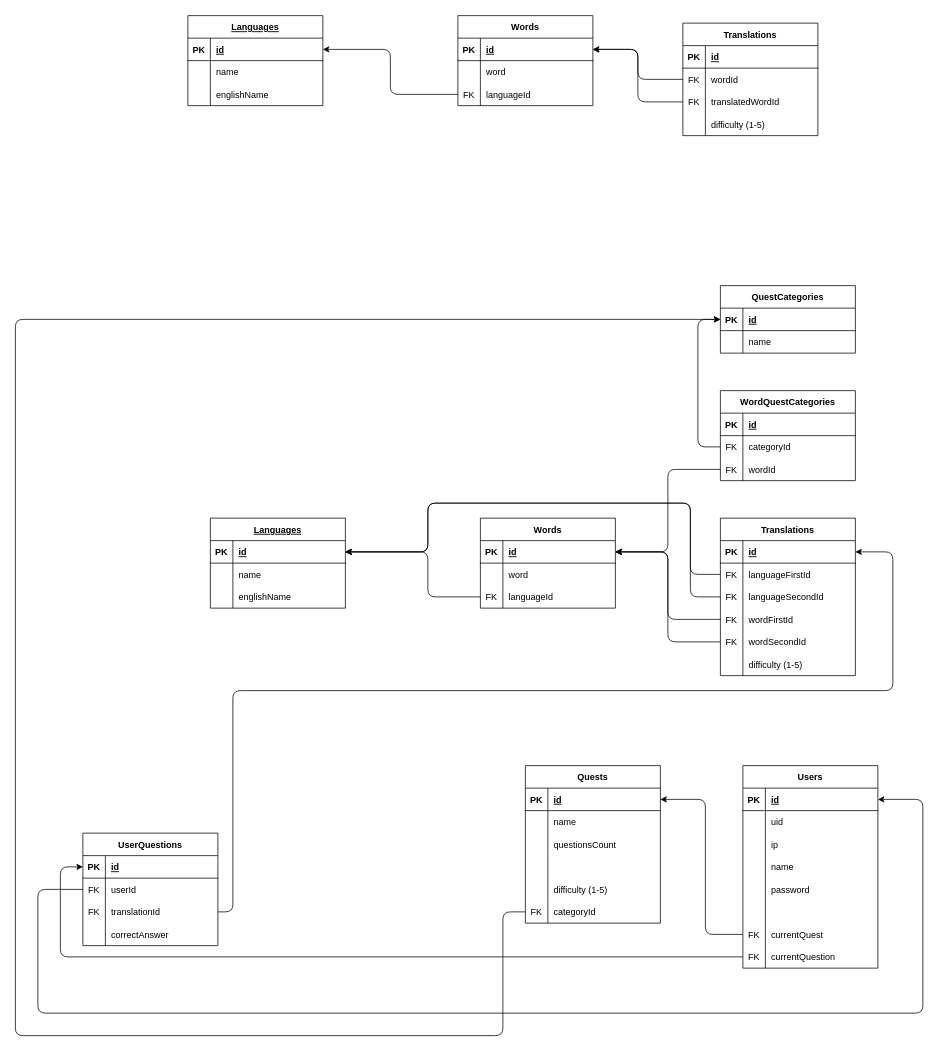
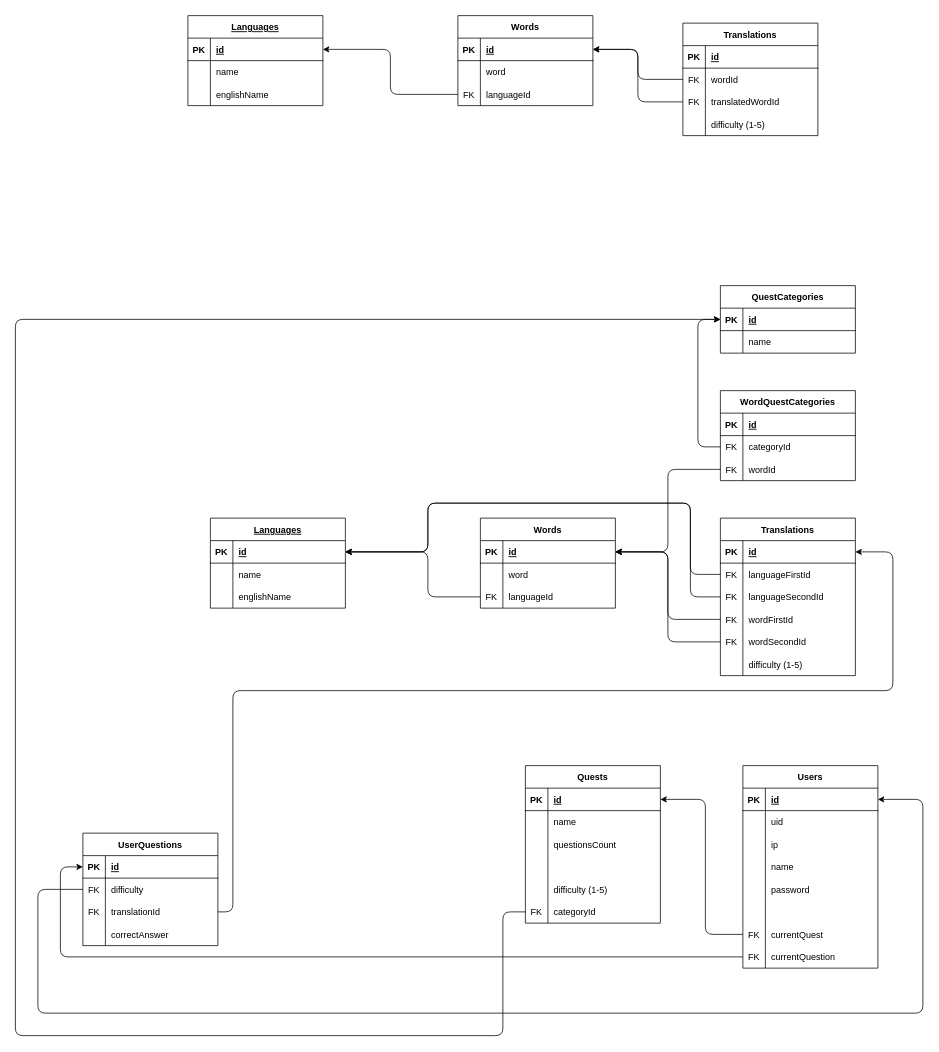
- <mxCell id="115" value="userId" style="shape=partialRectangle;connectable=0;fillColor=none;top=0;left=0;bottom=0;right=0;align=left;spacingLeft=6;fontStyle=0;overflow=hidden;" parent="113" vertex="1"><mxGeometry x="30" width="150" height="30" as="geometry" /></mxCell>
+ <mxCell id="115" value="difficulty" style="shape=partialRectangle;connectable=0;fillColor=none;top=0;left=0;bottom=0;right=0;align=left;spacingLeft=6;fontStyle=0;overflow=hidden;" parent="113" vertex="1"><mxGeometry x="30" width="150" height="30" as="geometry" /></mxCell>
